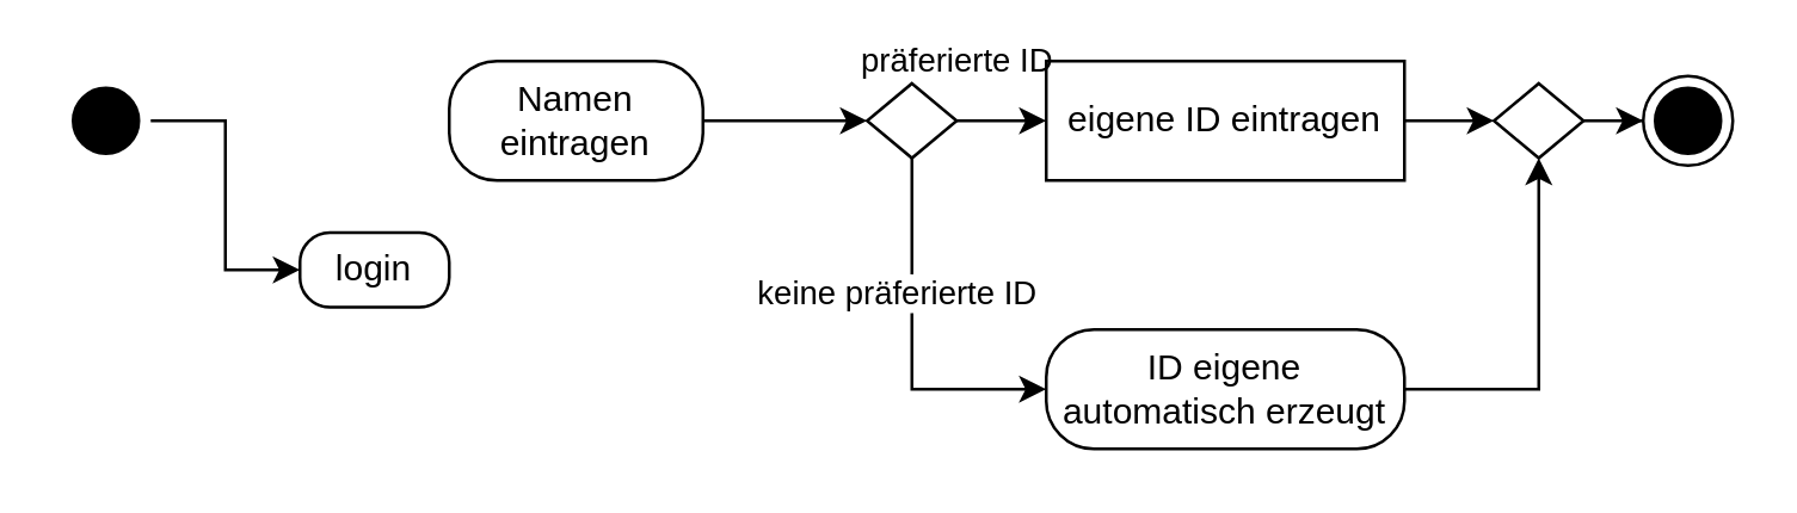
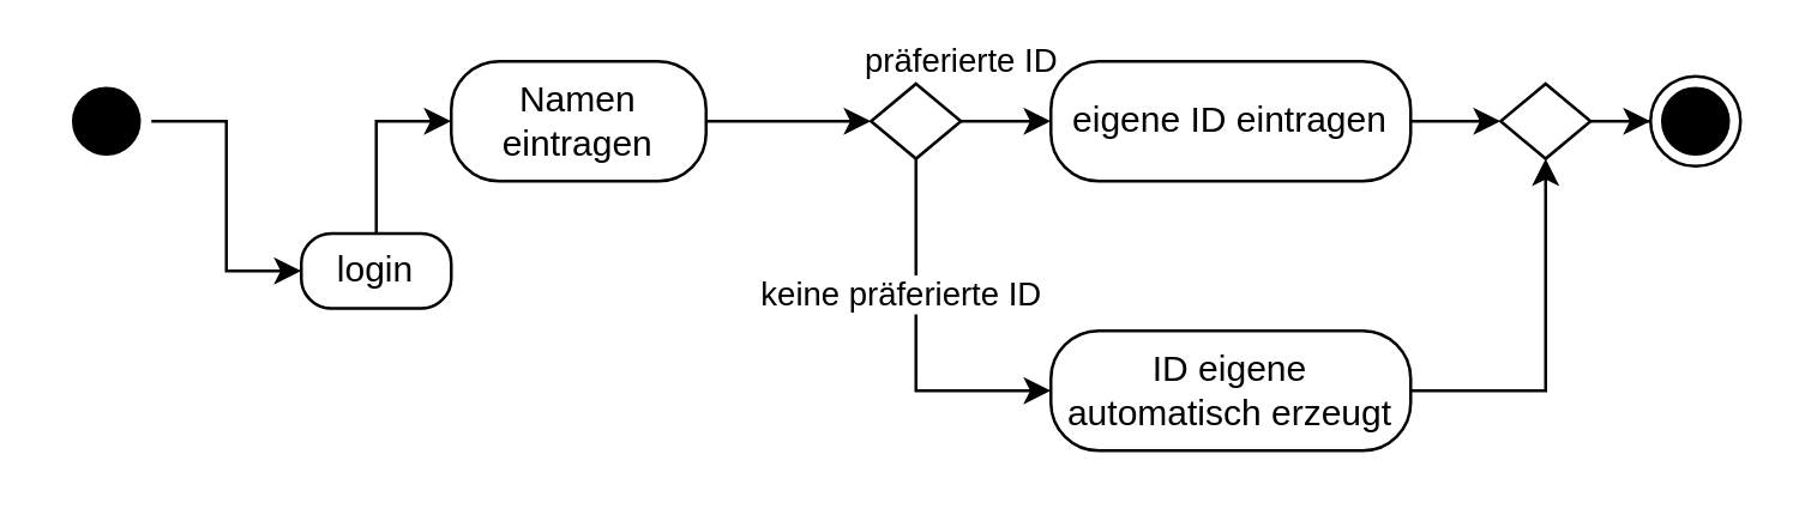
- <mxCell id="13" value="eigene ID eintragen" style="whiteSpace=wrap;html=1;arcSize=40;fontColor=#000000;fillColor=none;rounded=0;" vertex="1" parent="1"><mxGeometry x="350" y="20" width="120" height="40" as="geometry" /></mxCell>
+ <mxCell id="13" value="eigene ID eintragen" style="rounded=1;whiteSpace=wrap;html=1;arcSize=40;fontColor=#000000;fillColor=none;" vertex="1" parent="1"><mxGeometry x="350" y="20" width="120" height="40" as="geometry" /></mxCell>
+ <mxCell id="4" style="edgeStyle=orthogonalEdgeStyle;rounded=0;orthogonalLoop=1;jettySize=auto;html=1;strokeColor=#000000;entryX=0;entryY=0.5;entryDx=0;entryDy=0;" edge="1" parent="1" source="5" target="8"><mxGeometry relative="1" as="geometry"><mxPoint x="350" y="40" as="targetPoint" /></mxGeometry></mxCell>
